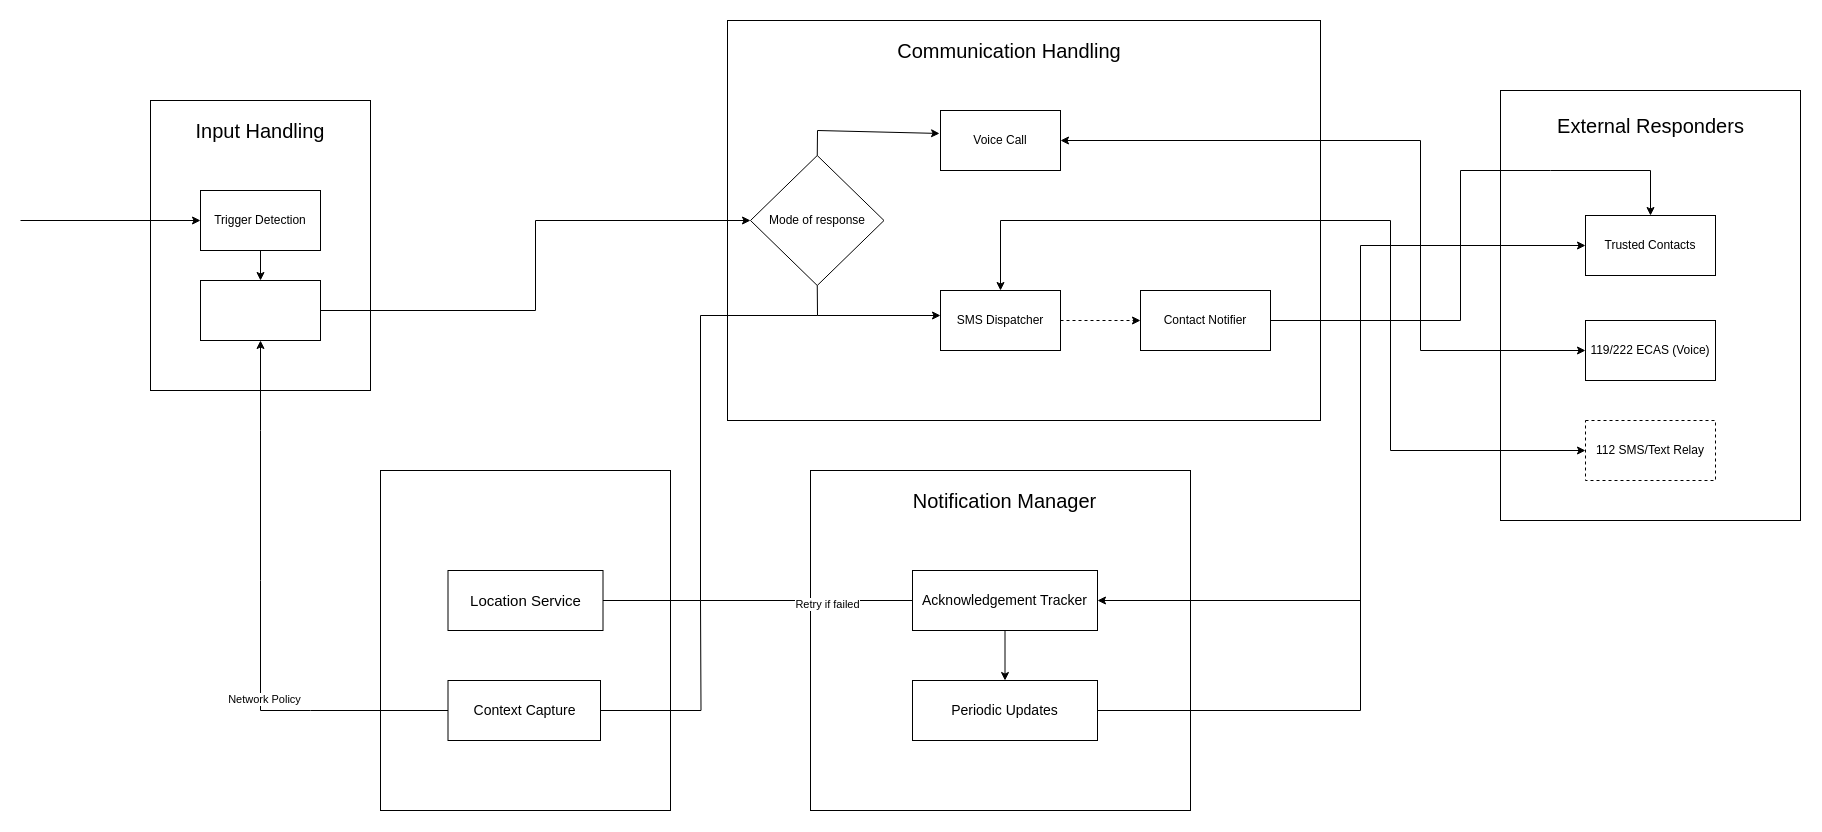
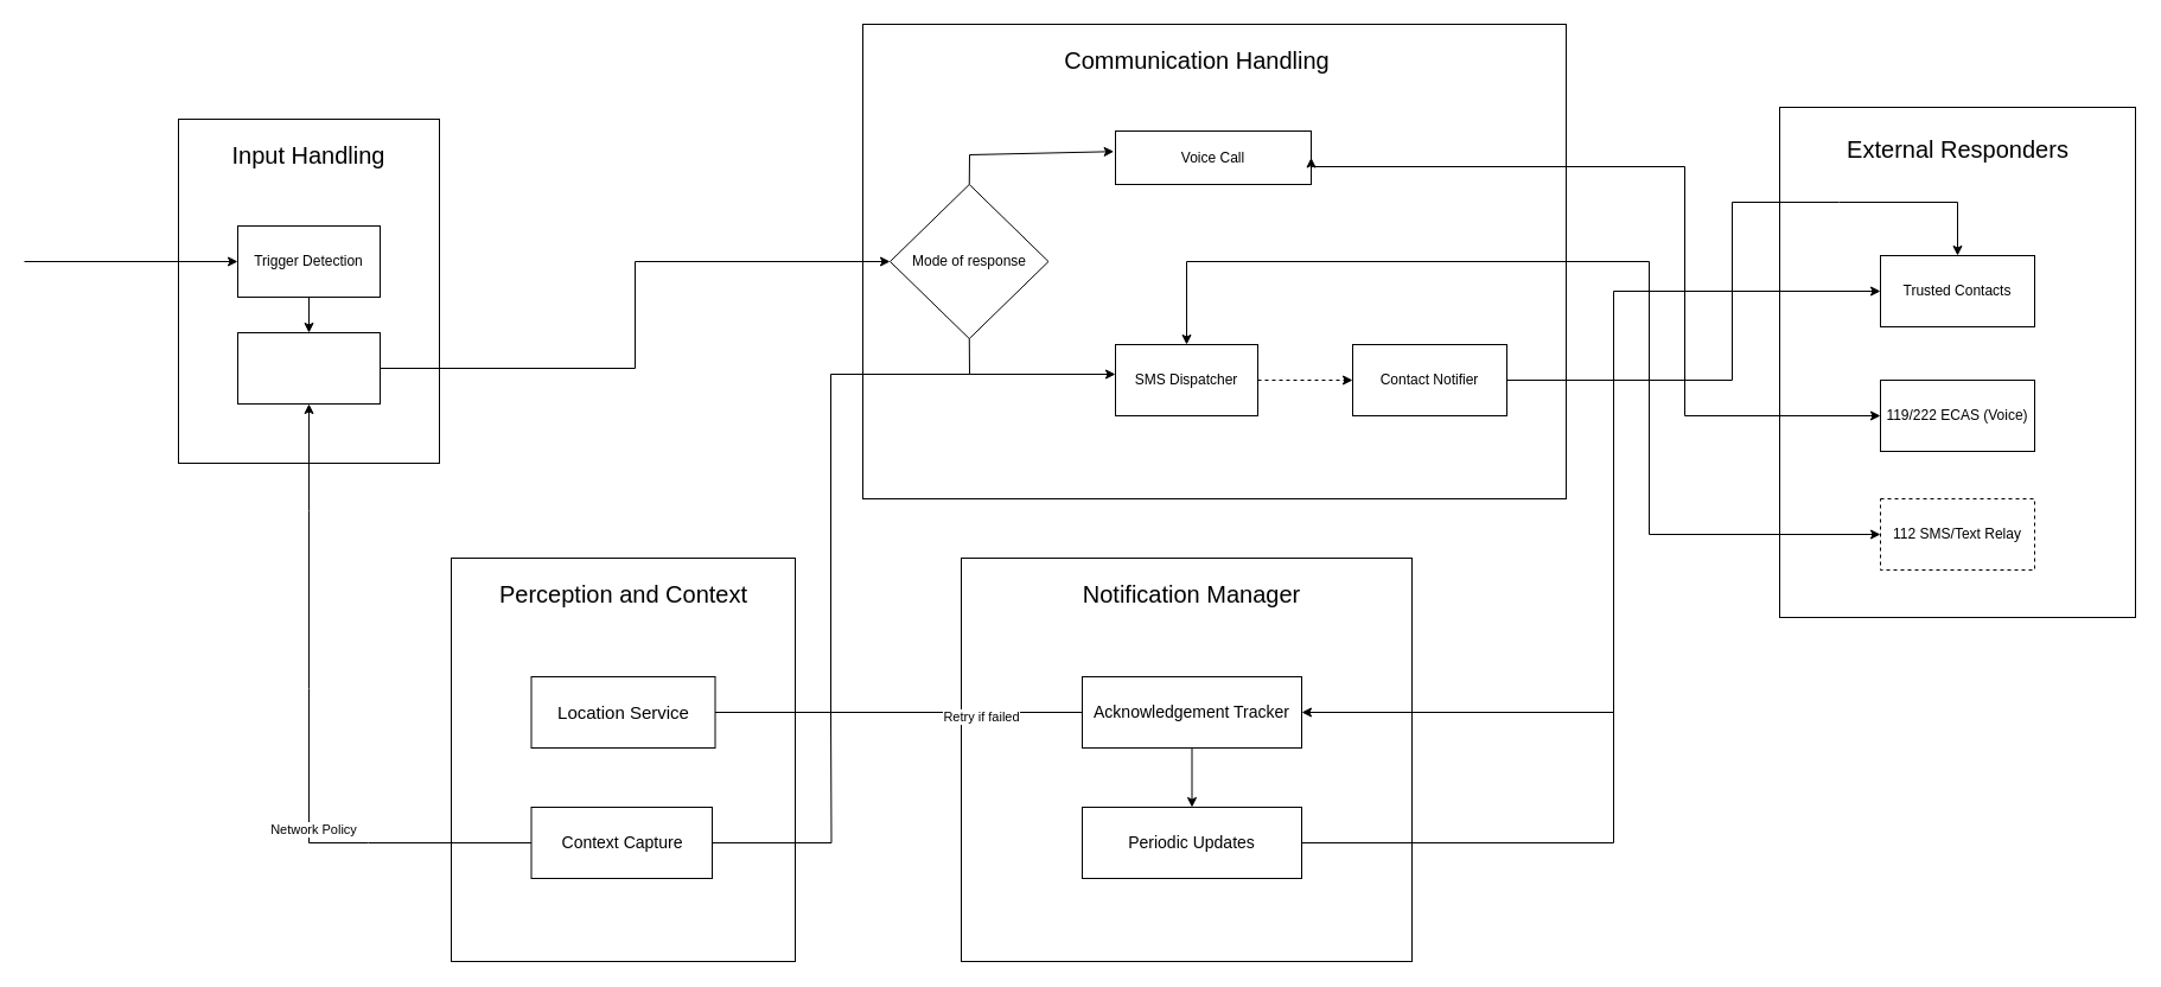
- <mxCell id="16" value="Voice Call" style="rounded=0;whiteSpace=wrap;html=1;" vertex="1" parent="1"><mxGeometry x="940" y="110" width="120" height="60" as="geometry" /></mxCell>
+ <mxCell id="16" value="Voice Call" style="rounded=0;whiteSpace=wrap;html=1;" vertex="1" parent="1"><mxGeometry x="940" y="110" width="165" height="45" as="geometry" /></mxCell>
+ <mxCell id="11" value="&lt;font style=&quot;font-size: 20px;&quot;&gt;Perception and Context&lt;/font&gt;" style="text;html=1;whiteSpace=wrap;strokeColor=none;fillColor=none;align=center;verticalAlign=middle;rounded=0;" vertex="1" parent="1"><mxGeometry x="394.75" y="490" width="260.5" height="20" as="geometry" /></mxCell>
